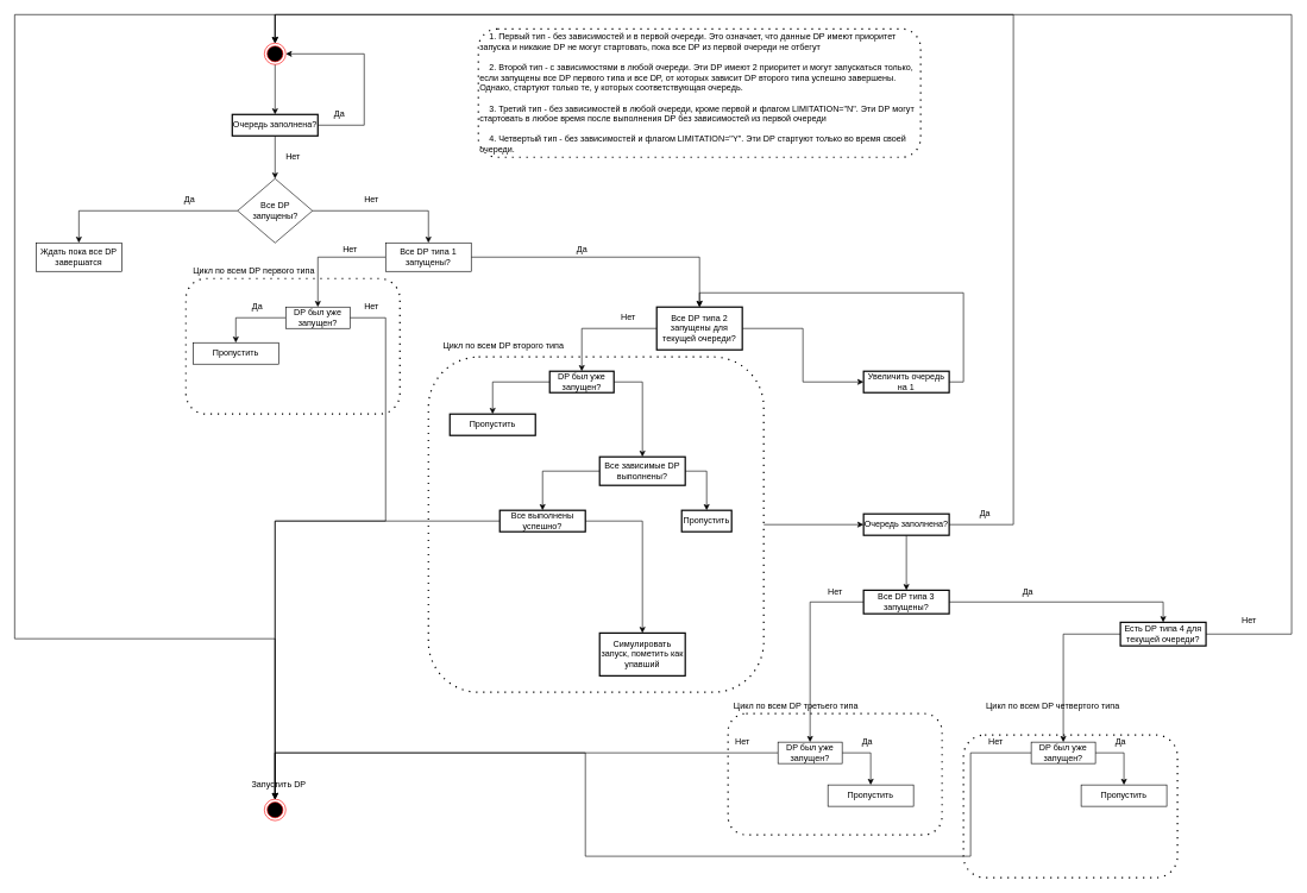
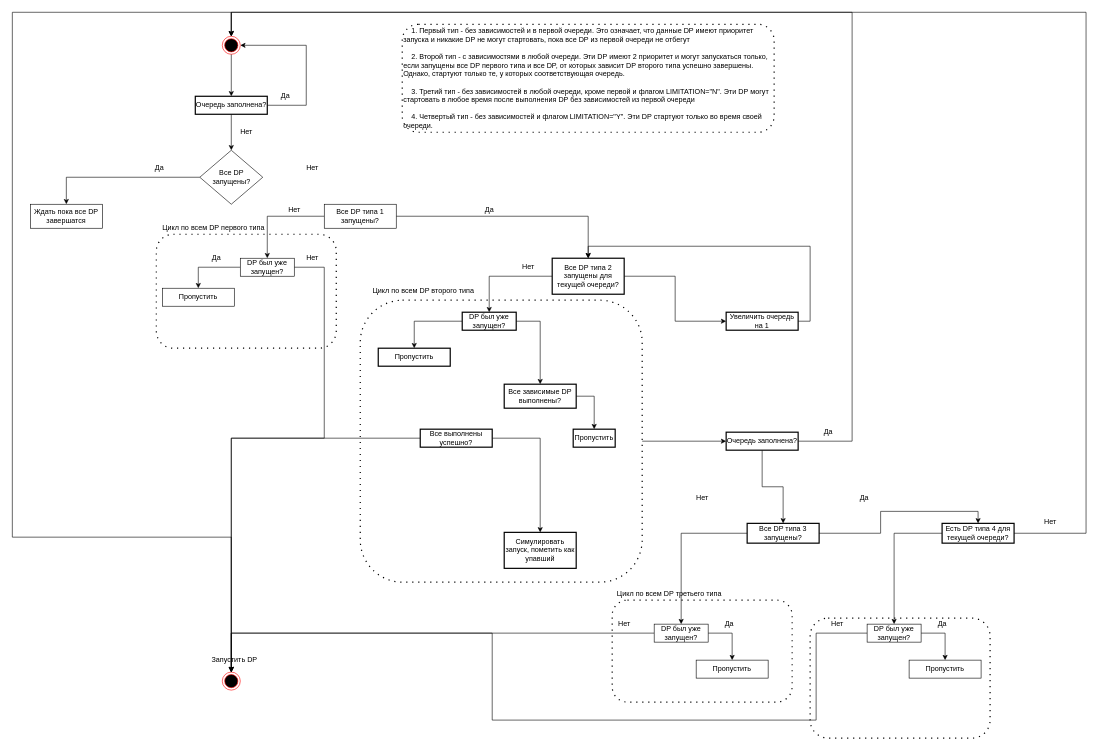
- <mxCell id="5" style="edgeStyle=orthogonalEdgeStyle;rounded=0;orthogonalLoop=1;jettySize=auto;html=1;entryX=0.5;entryY=0;entryDx=0;entryDy=0;" edge="1" parent="1" source="6" target="11"><mxGeometry relative="1" as="geometry" /></mxCell>
- <mxCell id="33" style="edgeStyle=orthogonalEdgeStyle;rounded=0;orthogonalLoop=1;jettySize=auto;html=1;entryX=0.5;entryY=0;entryDx=0;entryDy=0;" edge="1" parent="1" source="35" target="38"><mxGeometry relative="1" as="geometry" /></mxCell>
- <mxCell id="58" value="Все DP типа 3 запущены?" style="whiteSpace=wrap;html=1;strokeWidth=2;" vertex="1" parent="1"><mxGeometry x="1210" y="827" width="120" height="33" as="geometry" /></mxCell>
+ <mxCell id="58" value="Все DP типа 3 запущены?" style="whiteSpace=wrap;html=1;strokeWidth=2;" vertex="1" parent="1"><mxGeometry x="1245" y="872" width="120" height="33" as="geometry" /></mxCell>
- <mxCell id="80" value="Цикл по всем DP четвертого типа" style="text;html=1;align=center;verticalAlign=middle;resizable=0;points=[];autosize=1;" vertex="1" parent="1"><mxGeometry x="1375" y="980" width="200" height="20" as="geometry" /></mxCell>
